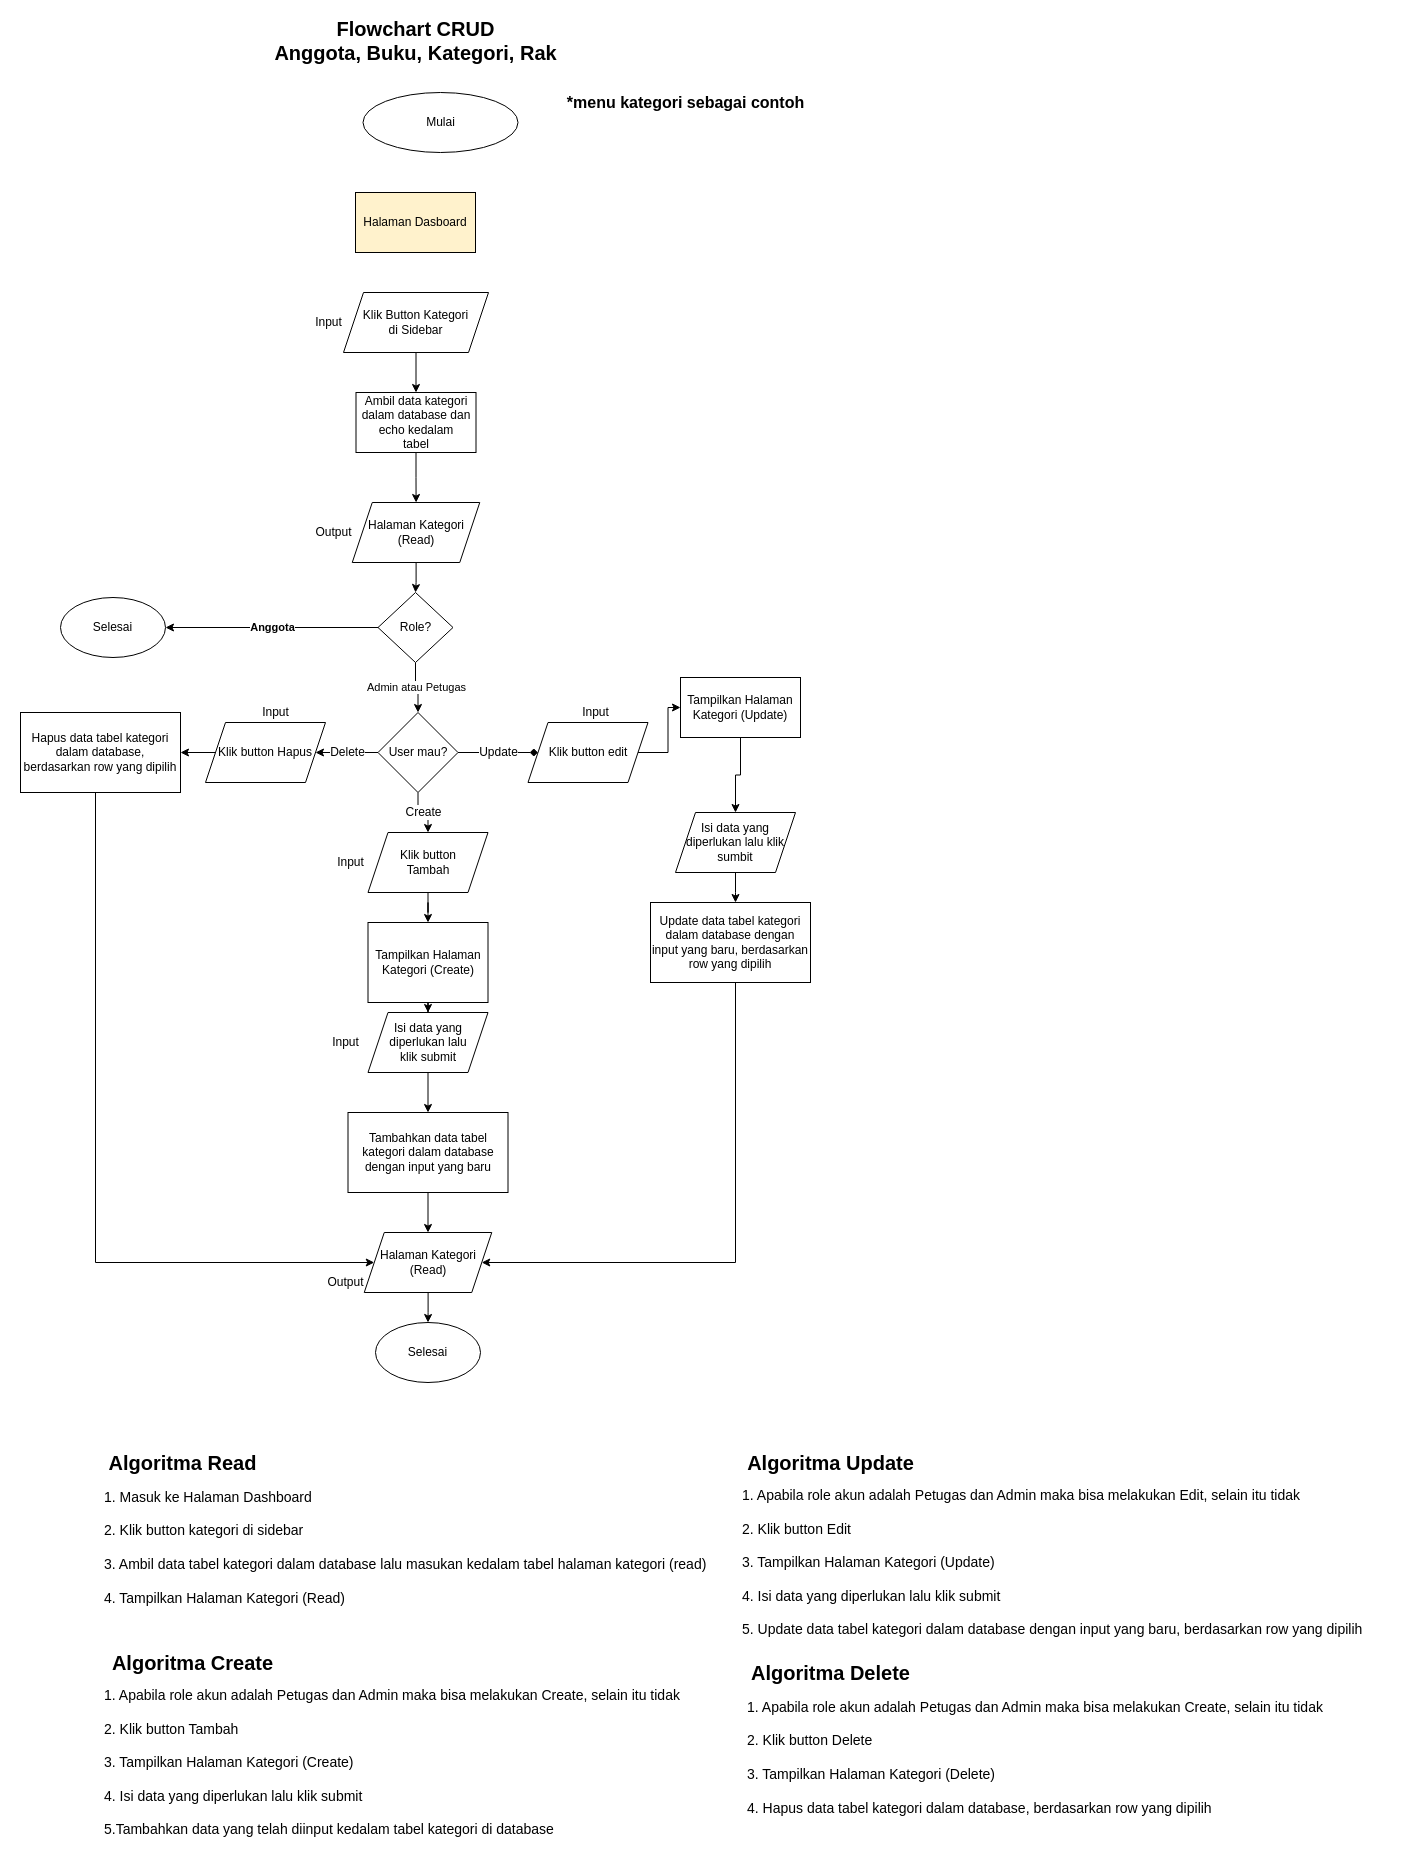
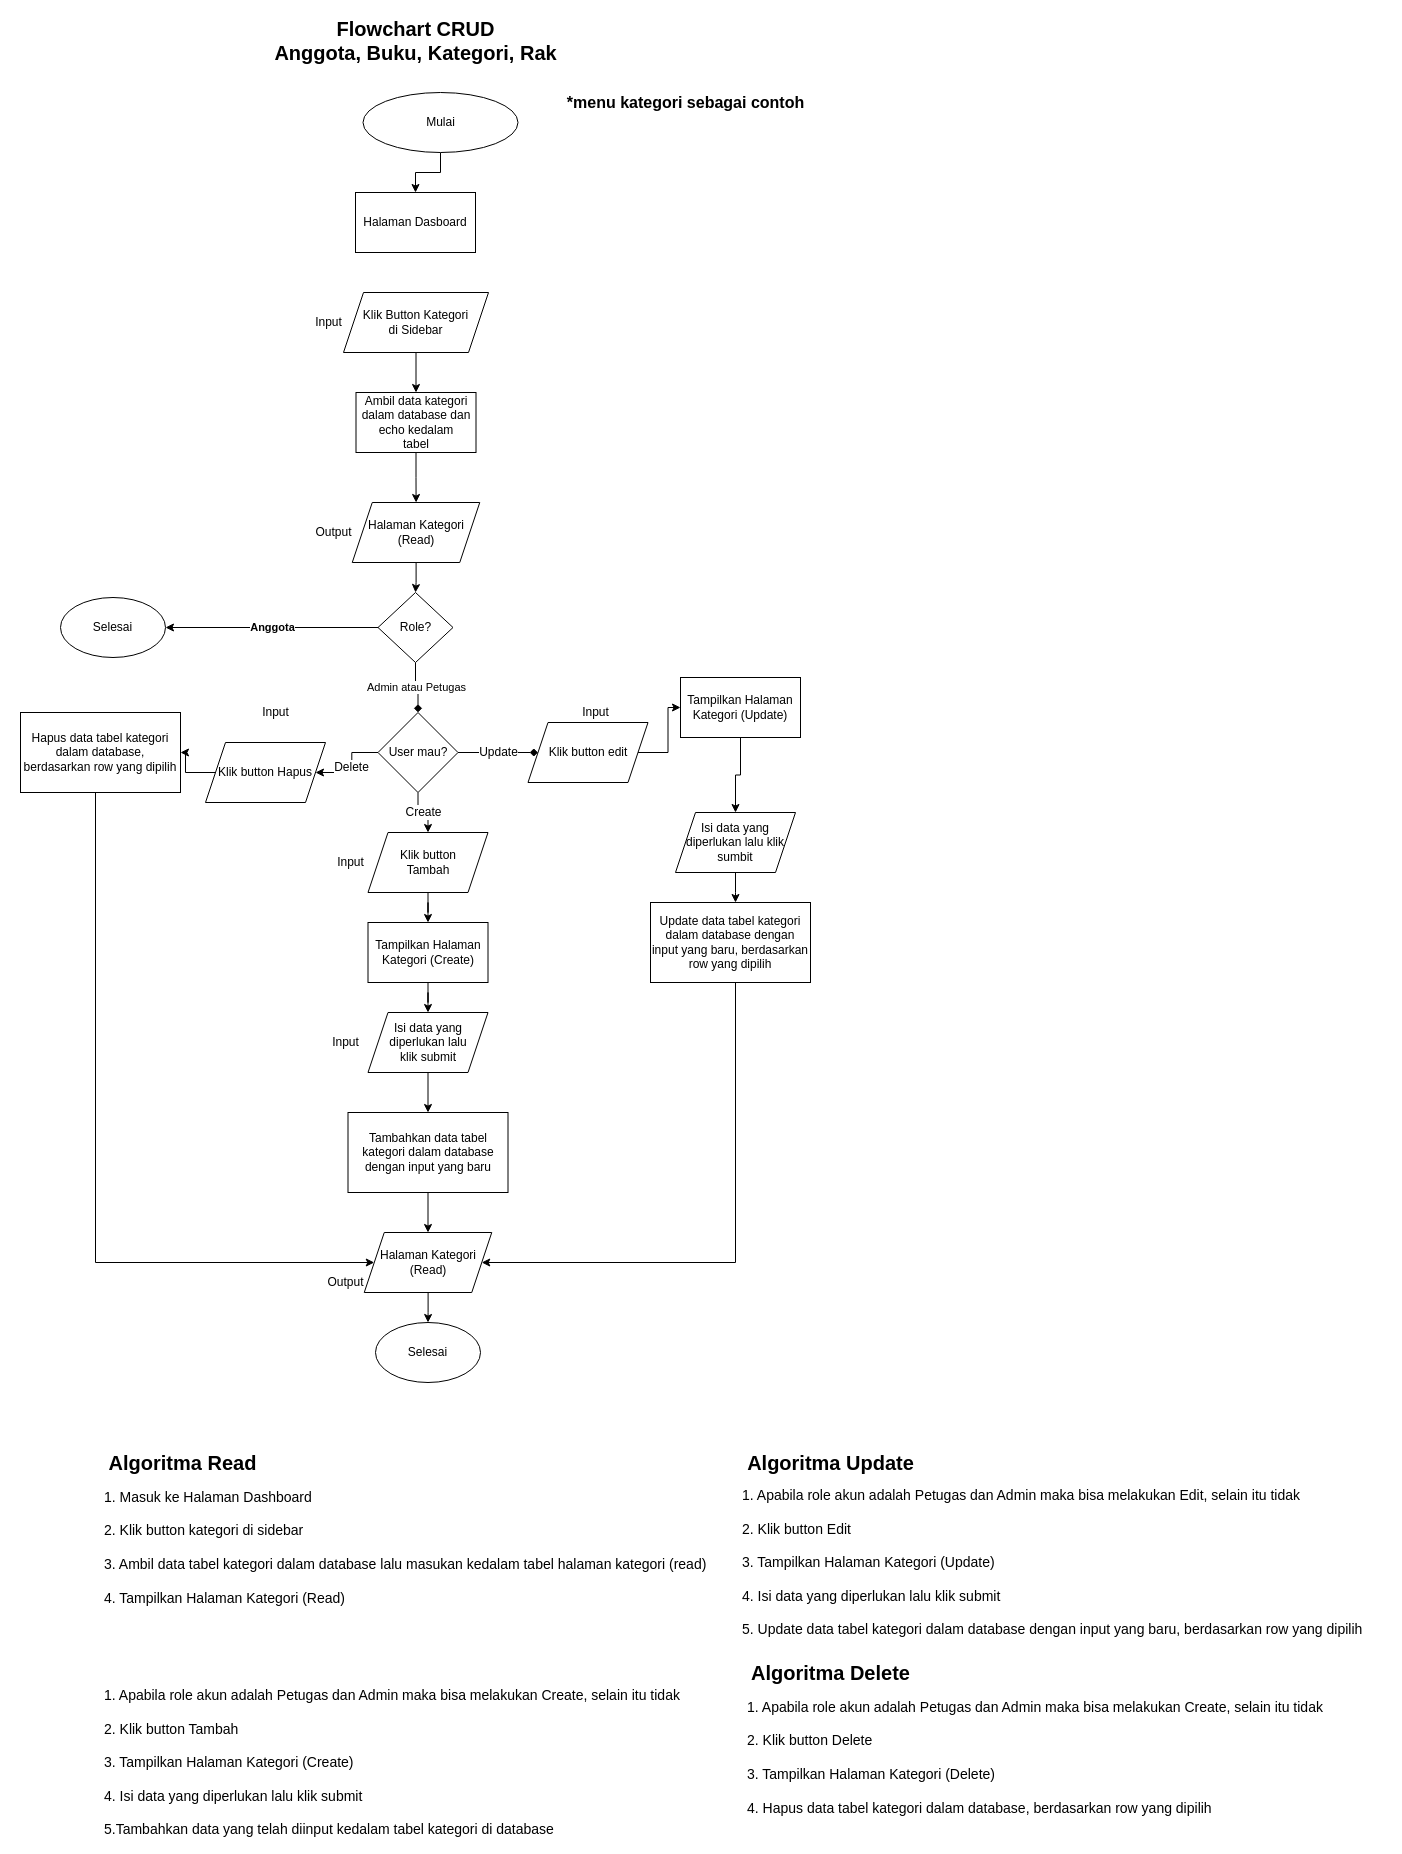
+ <mxCell id="2" value="" style="edgeStyle=orthogonalEdgeStyle;rounded=0;orthogonalLoop=1;jettySize=auto;html=1;fontSize=20;" parent="1" source="3" target="10" edge="1"><mxGeometry relative="1" as="geometry" /></mxCell>
- <mxCell id="10" value="Halaman Dasboard" style="whiteSpace=wrap;html=1;fillColor=#fff2cc;" parent="1" vertex="1"><mxGeometry x="355" y="192" width="120" height="60" as="geometry" /></mxCell>
+ <mxCell id="10" value="Halaman Dasboard" style="whiteSpace=wrap;html=1;" parent="1" vertex="1"><mxGeometry x="355" y="192" width="120" height="60" as="geometry" /></mxCell>
- <mxCell id="5" value="Admin atau Petugas" style="edgeStyle=orthogonalEdgeStyle;rounded=0;orthogonalLoop=1;jettySize=auto;html=1;exitX=0.5;exitY=1;exitDx=0;exitDy=0;entryX=0.5;entryY=0;entryDx=0;entryDy=0;" parent="1" source="7" target="22" edge="1"><mxGeometry relative="1" as="geometry"><mxPoint x="415" y="712" as="sourcePoint" /><mxPoint x="415" y="742" as="targetPoint" /></mxGeometry></mxCell>
+ <mxCell id="5" value="Admin atau Petugas" style="edgeStyle=orthogonalEdgeStyle;rounded=0;orthogonalLoop=1;jettySize=auto;html=1;exitX=0.5;exitY=1;exitDx=0;exitDy=0;entryX=0.5;entryY=0;entryDx=0;entryDy=0;endArrow=diamond;" parent="1" source="7" target="22" edge="1"><mxGeometry relative="1" as="geometry"><mxPoint x="415" y="712" as="sourcePoint" /><mxPoint x="415" y="742" as="targetPoint" /></mxGeometry></mxCell>
- <mxCell id="26" value="Klik button Hapus" style="shape=parallelogram;perimeter=parallelogramPerimeter;whiteSpace=wrap;html=1;fixedSize=1;" parent="1" vertex="1"><mxGeometry x="205" y="722" width="120" height="60" as="geometry" /></mxCell>
+ <mxCell id="26" value="Klik button Hapus" style="shape=parallelogram;perimeter=parallelogramPerimeter;whiteSpace=wrap;html=1;fixedSize=1;" parent="1" vertex="1"><mxGeometry x="205" y="742" width="120" height="60" as="geometry" /></mxCell>
- <mxCell id="40" value="Tampilkan Halaman&lt;br&gt;Kategori (Create)" style="whiteSpace=wrap;html=1;" parent="1" vertex="1"><mxGeometry x="367.5" y="922" width="120" height="80" as="geometry" /></mxCell>
+ <mxCell id="40" value="Tampilkan Halaman&lt;br&gt;Kategori (Create)" style="whiteSpace=wrap;html=1;" parent="1" vertex="1"><mxGeometry x="367.5" y="922" width="120" height="60" as="geometry" /></mxCell>
- <mxCell id="52" value="&lt;span style=&quot;font-size: 20px&quot;&gt;&lt;b&gt;Algoritma Create&lt;br&gt;&lt;/b&gt;&lt;/span&gt;" style="text;html=1;align=center;verticalAlign=middle;resizable=0;points=[];autosize=1;" parent="1" vertex="1"><mxGeometry x="101.5" y="1652" width="180" height="20" as="geometry" /></mxCell>
